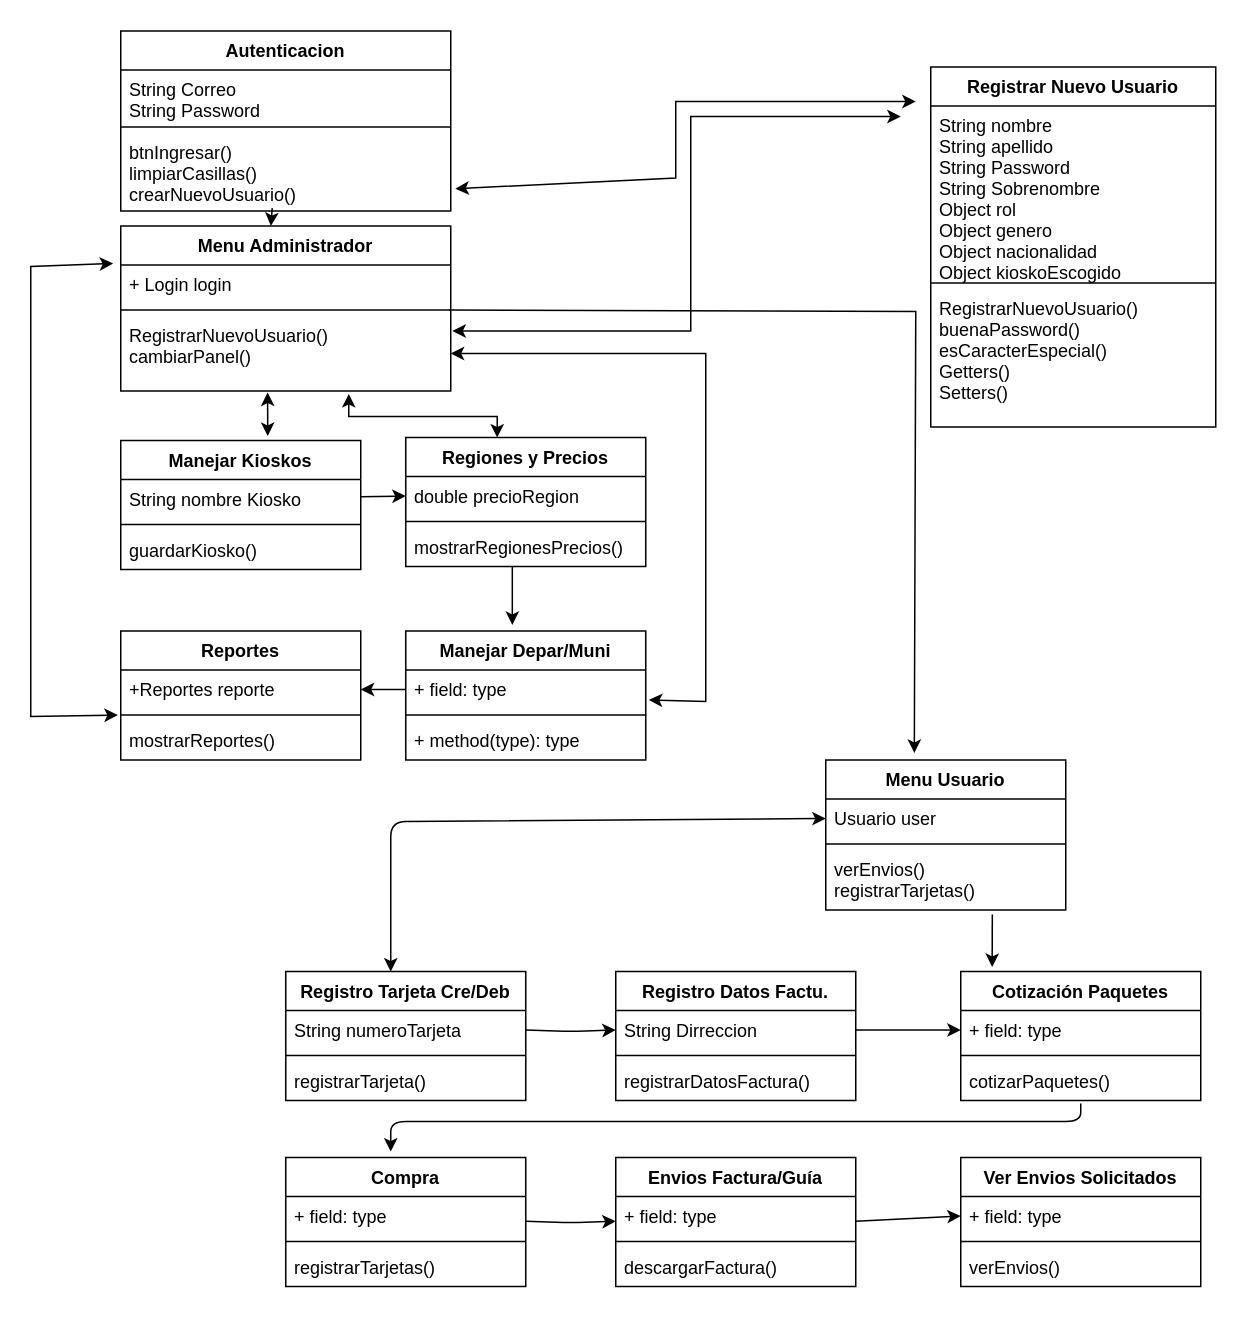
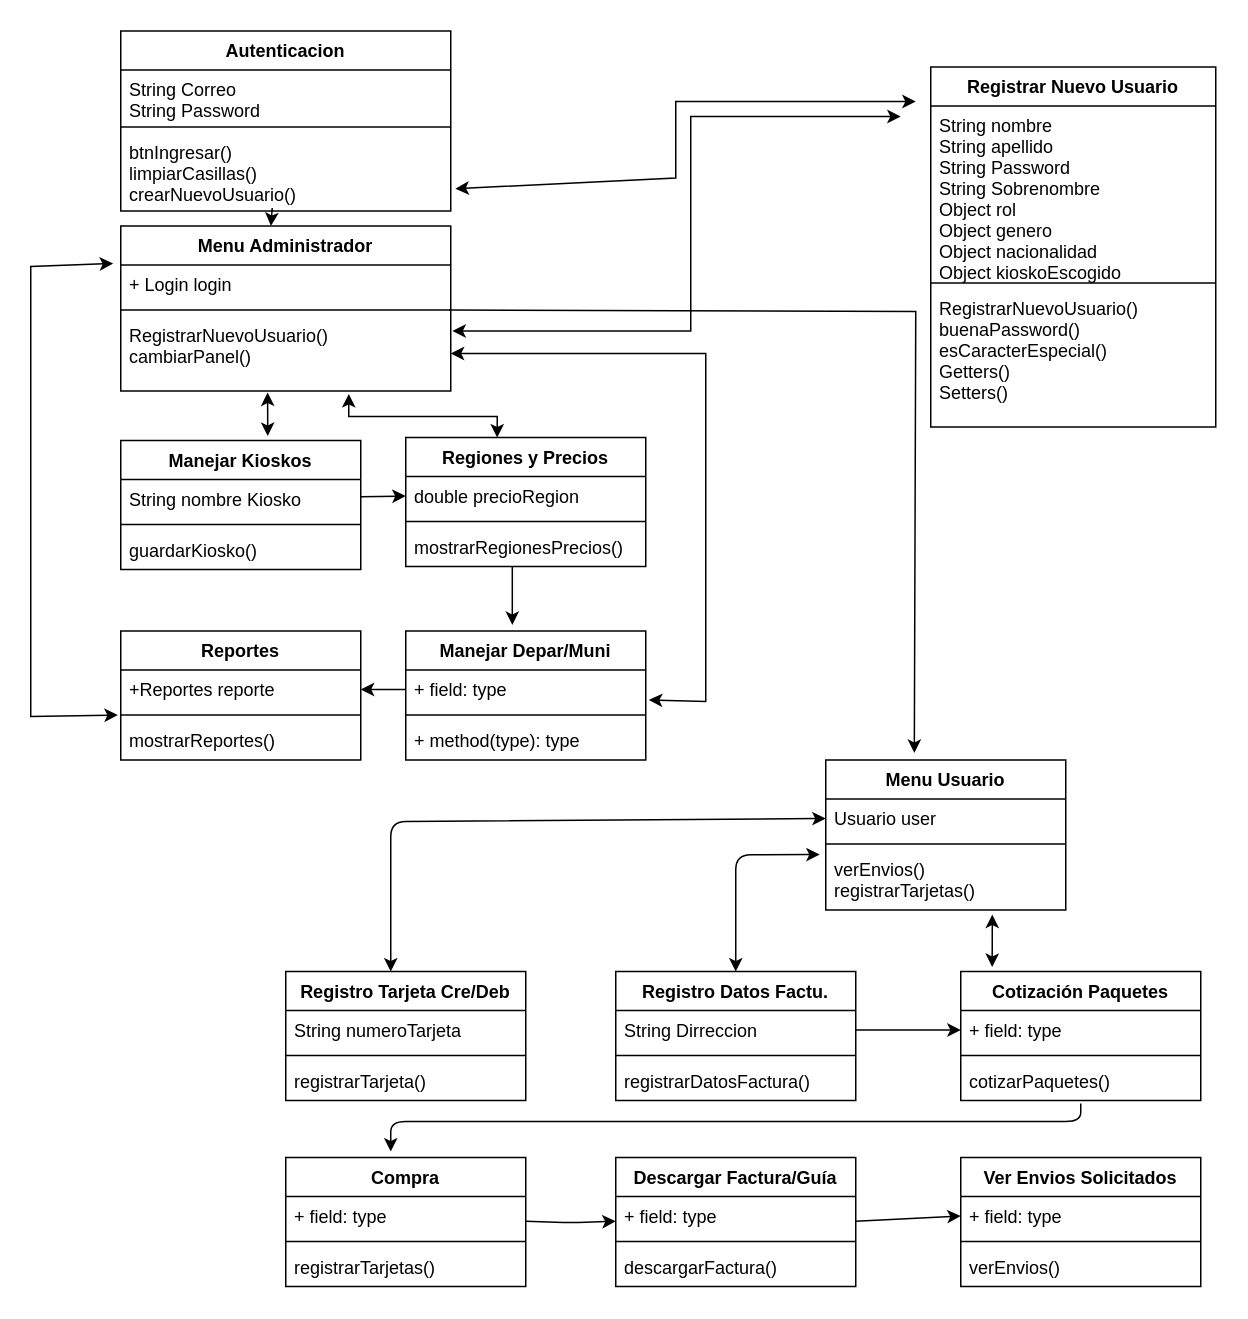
+ <mxCell id="64" value="" style="endArrow=classic;startArrow=classic;html=1;entryX=-0.025;entryY=0.077;entryDx=0;entryDy=0;entryPerimeter=0;exitX=0.5;exitY=0;exitDx=0;exitDy=0;edgeStyle=orthogonalEdgeStyle;" parent="1" source="18" target="13" edge="1"><mxGeometry width="50" height="50" relative="1" as="geometry"><mxPoint x="460" y="617" as="sourcePoint" /><mxPoint x="510" y="567" as="targetPoint" /></mxGeometry></mxCell>
- <mxCell id="65" value="" style="endArrow=none;startArrow=classic;html=1;entryX=0.694;entryY=1.077;entryDx=0;entryDy=0;entryPerimeter=0;exitX=0.131;exitY=-0.035;exitDx=0;exitDy=0;exitPerimeter=0;" parent="1" source="22" target="13" edge="1"><mxGeometry width="50" height="50" relative="1" as="geometry"><mxPoint x="660" y="647" as="sourcePoint" /><mxPoint x="710" y="597" as="targetPoint" /></mxGeometry></mxCell>
+ <mxCell id="65" value="" style="endArrow=classic;startArrow=classic;html=1;entryX=0.694;entryY=1.077;entryDx=0;entryDy=0;entryPerimeter=0;exitX=0.131;exitY=-0.035;exitDx=0;exitDy=0;exitPerimeter=0;" parent="1" source="22" target="13" edge="1"><mxGeometry width="50" height="50" relative="1" as="geometry"><mxPoint x="660" y="647" as="sourcePoint" /><mxPoint x="710" y="597" as="targetPoint" /></mxGeometry></mxCell>
- <mxCell id="67" value="" style="endArrow=classic;html=1;exitX=1;exitY=0.5;exitDx=0;exitDy=0;entryX=0;entryY=0.5;entryDx=0;entryDy=0;" parent="1" source="15" target="19" edge="1"><mxGeometry width="50" height="50" relative="1" as="geometry"><mxPoint x="360" y="717" as="sourcePoint" /><mxPoint x="410" y="667" as="targetPoint" /><Array as="points"><mxPoint x="380" y="687" /></Array></mxGeometry></mxCell>
- <mxCell id="30" value="Envios Factura/Guía" style="swimlane;fontStyle=1;align=center;verticalAlign=top;childLayout=stackLayout;horizontal=1;startSize=26;horizontalStack=0;resizeParent=1;resizeParentMax=0;resizeLast=0;collapsible=1;marginBottom=0;rounded=0;" parent="1" vertex="1"><mxGeometry x="410" y="771" width="160" height="86" as="geometry" /></mxCell>
+ <mxCell id="30" value="Descargar Factura/Guía" style="swimlane;fontStyle=1;align=center;verticalAlign=top;childLayout=stackLayout;horizontal=1;startSize=26;horizontalStack=0;resizeParent=1;resizeParentMax=0;resizeLast=0;collapsible=1;marginBottom=0;rounded=0;" parent="1" vertex="1"><mxGeometry x="410" y="771" width="160" height="86" as="geometry" /></mxCell>
